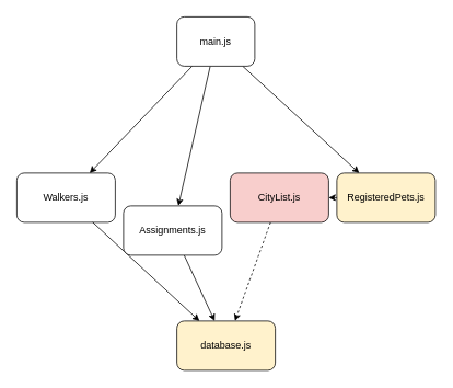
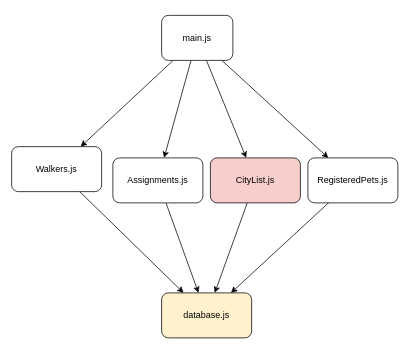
+ <mxCell id="5" value="" style="edgeStyle=none;html=1;" edge="1" parent="1" source="8" target="14"><mxGeometry relative="1" as="geometry" /></mxCell>
- <mxCell id="2" value="Walkers.js" style="rounded=1;whiteSpace=wrap;html=1;" vertex="1" parent="1"><mxGeometry x="20" y="210" width="120" height="60" as="geometry" /></mxCell>
+ <mxCell id="2" value="Walkers.js" style="rounded=1;whiteSpace=wrap;html=1;" vertex="1" parent="1"><mxGeometry x="15" y="195" width="120" height="60" as="geometry" /></mxCell>
- <mxCell id="11" value="" style="edgeStyle=none;html=1;" edge="1" parent="1" source="3" target="14"><mxGeometry relative="1" as="geometry" /></mxCell>
+ <mxCell id="11" value="" style="edgeStyle=none;html=1;" edge="1" parent="1" source="3" target="13"><mxGeometry relative="1" as="geometry" /></mxCell>
- <mxCell id="3" value="RegisteredPets.js" style="rounded=1;whiteSpace=wrap;html=1;fillColor=#fff2cc;" vertex="1" parent="1"><mxGeometry x="410" y="210" width="120" height="60" as="geometry" /></mxCell>
+ <mxCell id="3" value="RegisteredPets.js" style="rounded=1;whiteSpace=wrap;html=1;" vertex="1" parent="1"><mxGeometry x="410" y="210" width="120" height="60" as="geometry" /></mxCell>
- <mxCell id="15" value="Assignments.js" style="rounded=1;whiteSpace=wrap;html=1;" vertex="1" parent="1"><mxGeometry x="150" y="250" width="120" height="60" as="geometry" /></mxCell>
+ <mxCell id="15" value="Assignments.js" style="rounded=1;whiteSpace=wrap;html=1;" vertex="1" parent="1"><mxGeometry x="150" y="210" width="120" height="60" as="geometry" /></mxCell>
- <mxCell id="10" value="" style="edgeStyle=none;html=1;dashed=1;" edge="1" parent="1" source="14" target="13"><mxGeometry relative="1" as="geometry" /></mxCell>
+ <mxCell id="10" value="" style="edgeStyle=none;html=1;" edge="1" parent="1" source="14" target="13"><mxGeometry relative="1" as="geometry" /></mxCell>
